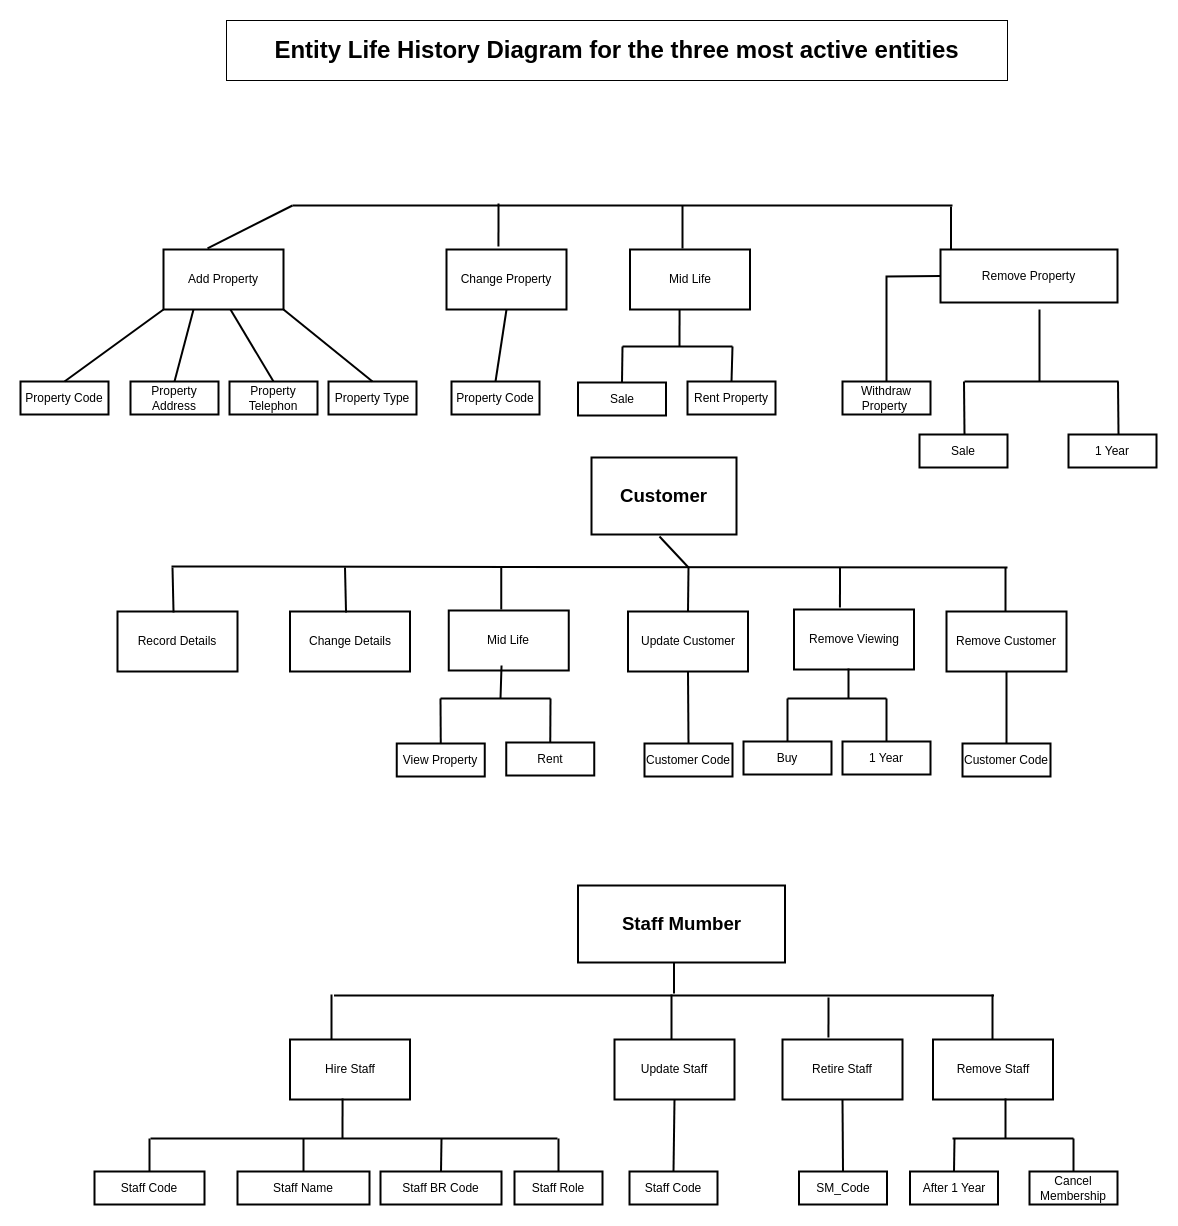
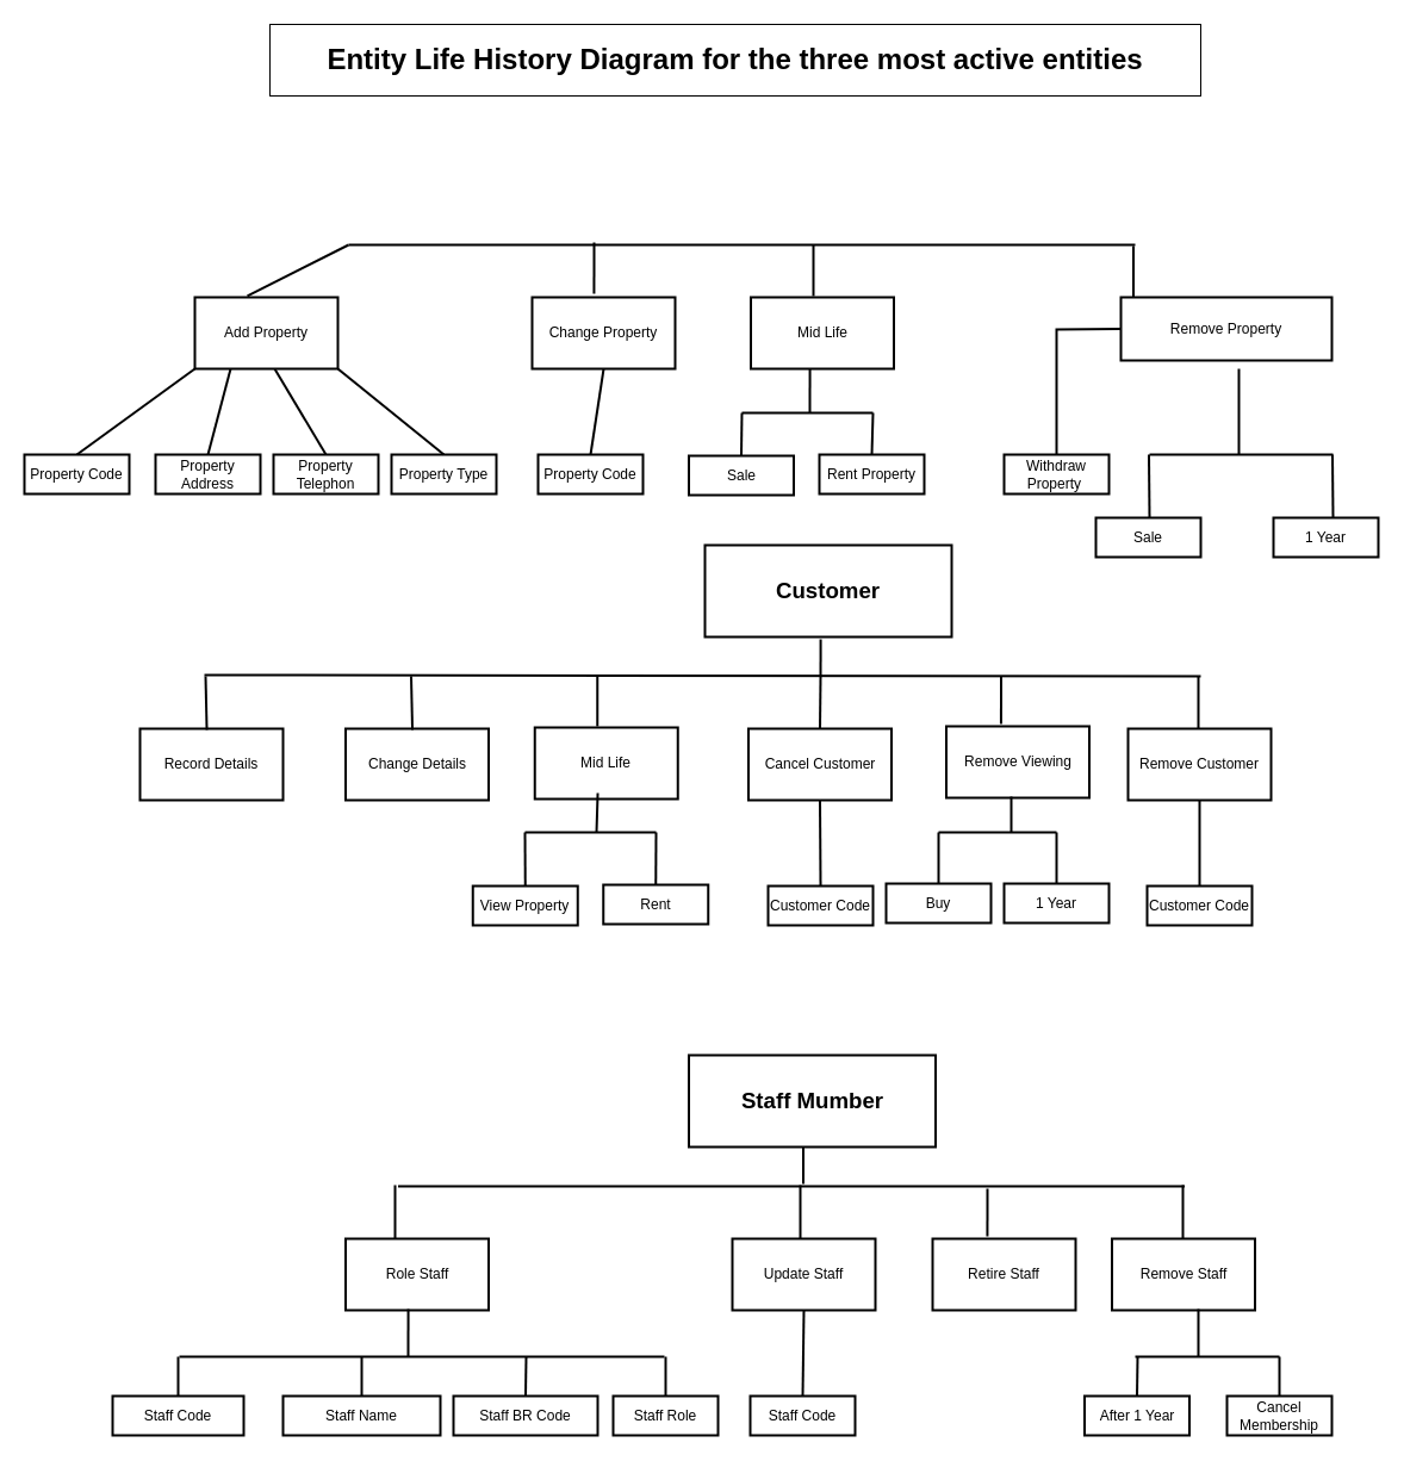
- <mxCell id="17" value="&lt;span id=&quot;docs-internal-guid-1f08c8d8-7fff-82e0-286f-c35f1ce220a0&quot;&gt;&lt;span style=&quot;font-size: 14pt; font-family: Arial, sans-serif; background-color: transparent; font-weight: 700; font-variant-numeric: normal; font-variant-east-asian: normal; font-variant-alternates: normal; font-variant-position: normal; vertical-align: baseline; white-space-collapse: preserve;&quot;&gt;Customer&lt;/span&gt;&lt;/span&gt;" style="rounded=0;whiteSpace=wrap;html=1;strokeWidth=2;" parent="1" vertex="1"><mxGeometry x="591" y="457" width="145" height="77" as="geometry" /></mxCell>
+ <mxCell id="17" value="&lt;span id=&quot;docs-internal-guid-1f08c8d8-7fff-82e0-286f-c35f1ce220a0&quot;&gt;&lt;span style=&quot;font-size: 14pt; font-family: Arial, sans-serif; background-color: transparent; font-weight: 700; font-variant-numeric: normal; font-variant-east-asian: normal; font-variant-alternates: normal; font-variant-position: normal; vertical-align: baseline; white-space-collapse: preserve;&quot;&gt;Customer&lt;/span&gt;&lt;/span&gt;" style="rounded=0;whiteSpace=wrap;html=1;strokeWidth=2;" parent="1" vertex="1"><mxGeometry x="591" y="457" width="207" height="77" as="geometry" /></mxCell>
- <mxCell id="19" value="Update Customer" style="rounded=0;whiteSpace=wrap;html=1;strokeWidth=2;" parent="1" vertex="1"><mxGeometry x="627.5" y="611" width="120" height="60" as="geometry" /></mxCell>
+ <mxCell id="19" value="Cancel Customer" style="rounded=0;whiteSpace=wrap;html=1;strokeWidth=2;" parent="1" vertex="1"><mxGeometry x="627.5" y="611" width="120" height="60" as="geometry" /></mxCell>
- <mxCell id="27" value="Hire Staff" style="rounded=0;whiteSpace=wrap;html=1;strokeWidth=2;" parent="1" vertex="1"><mxGeometry x="289.5" y="1039" width="120" height="60" as="geometry" /></mxCell>
+ <mxCell id="27" value="Role Staff" style="rounded=0;whiteSpace=wrap;html=1;strokeWidth=2;" parent="1" vertex="1"><mxGeometry x="289.5" y="1039" width="120" height="60" as="geometry" /></mxCell>
- <mxCell id="60" value="" style="endArrow=none;html=1;rounded=0;exitX=0.5;exitY=0;exitDx=0;exitDy=0;entryX=0.5;entryY=1;entryDx=0;entryDy=0;strokeWidth=2;" parent="1" source="59" target="58" edge="1"><mxGeometry width="50" height="50" relative="1" as="geometry"><mxPoint x="930" y="1131" as="sourcePoint" /><mxPoint x="980" y="1081" as="targetPoint" /></mxGeometry></mxCell>
- <mxCell id="59" value="SM_Code" style="rounded=0;whiteSpace=wrap;html=1;strokeWidth=2;" parent="1" vertex="1"><mxGeometry x="798.5" y="1171" width="88" height="33" as="geometry" /></mxCell>
